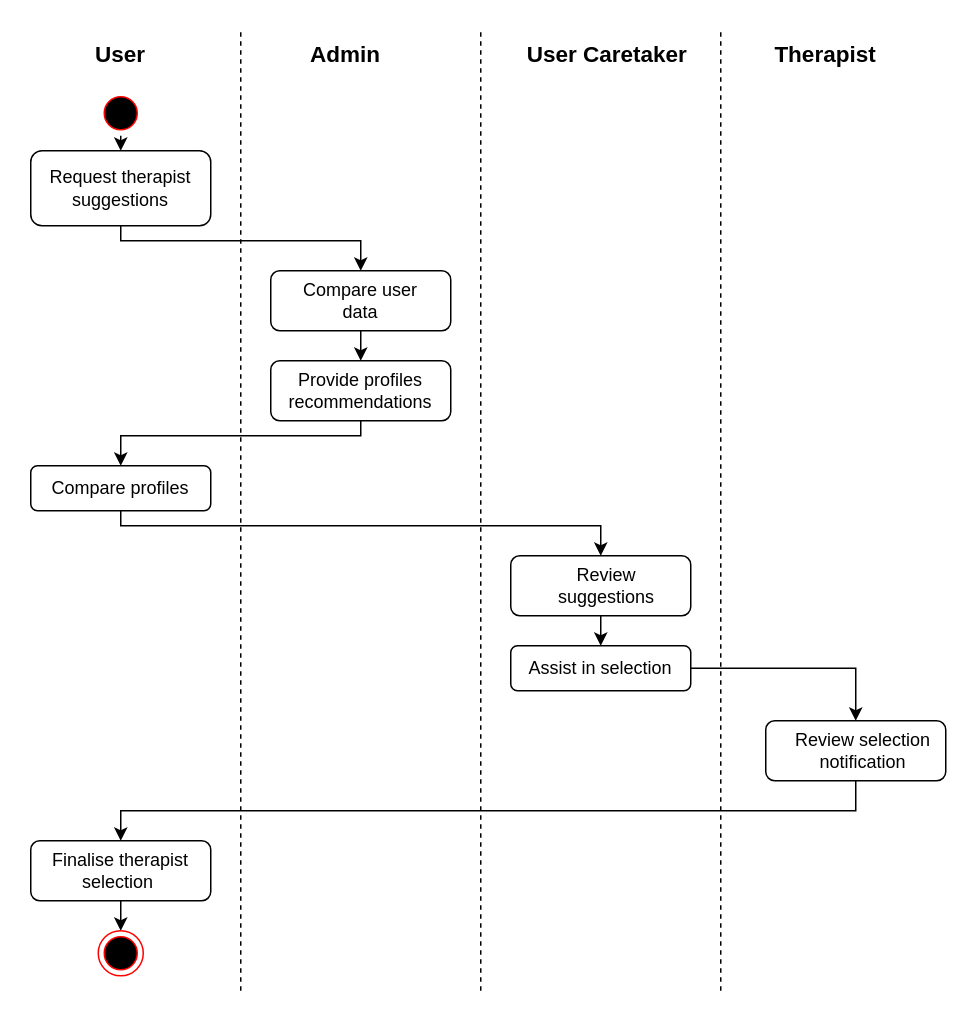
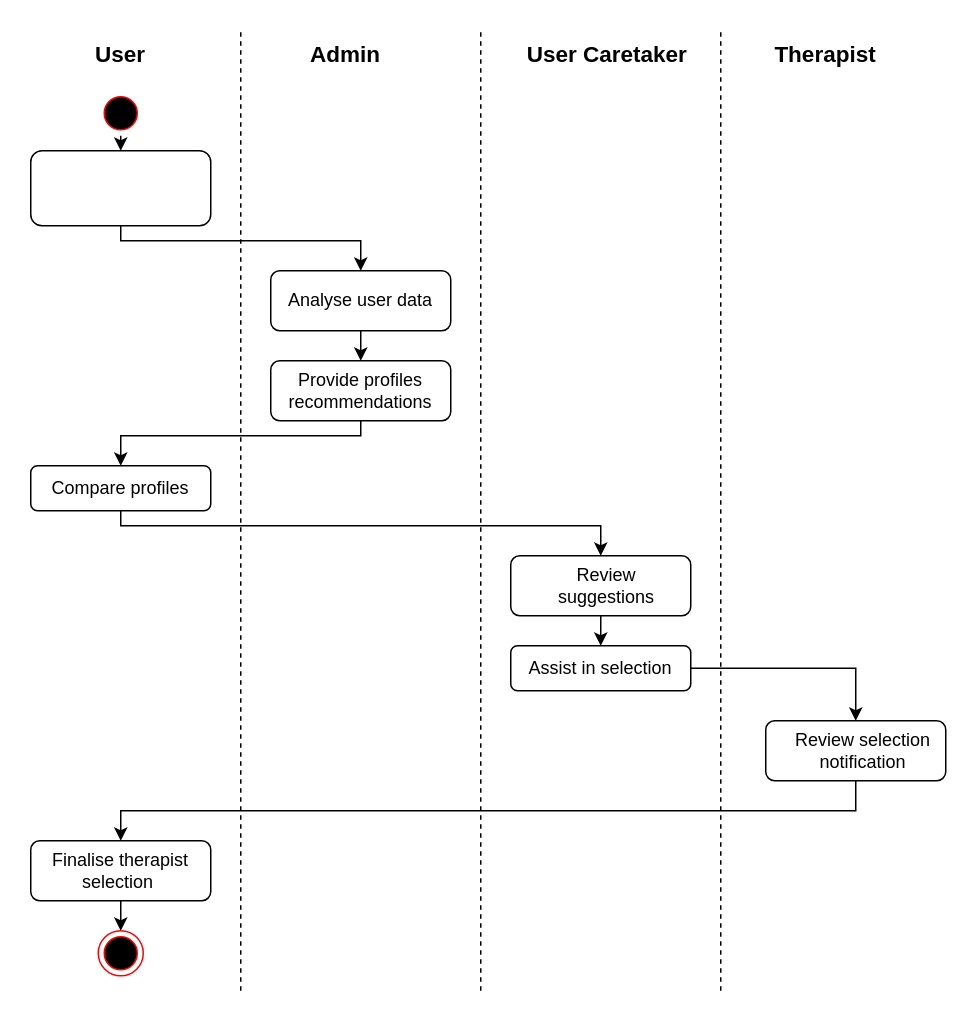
- <mxCell id="19" value="Request therapist suggestions" style="text;html=1;align=center;verticalAlign=middle;whiteSpace=wrap;rounded=0;" vertex="1" parent="1"><mxGeometry x="30" y="110" width="100" height="30" as="geometry" /></mxCell>
- <mxCell id="20" value="Compare user data" style="text;html=1;align=center;verticalAlign=middle;whiteSpace=wrap;rounded=0;" vertex="1" parent="1"><mxGeometry x="190" y="185" width="100" height="30" as="geometry" /></mxCell>
+ <mxCell id="20" value="Analyse user data" style="text;html=1;align=center;verticalAlign=middle;whiteSpace=wrap;rounded=0;" vertex="1" parent="1"><mxGeometry x="190" y="185" width="100" height="30" as="geometry" /></mxCell>
